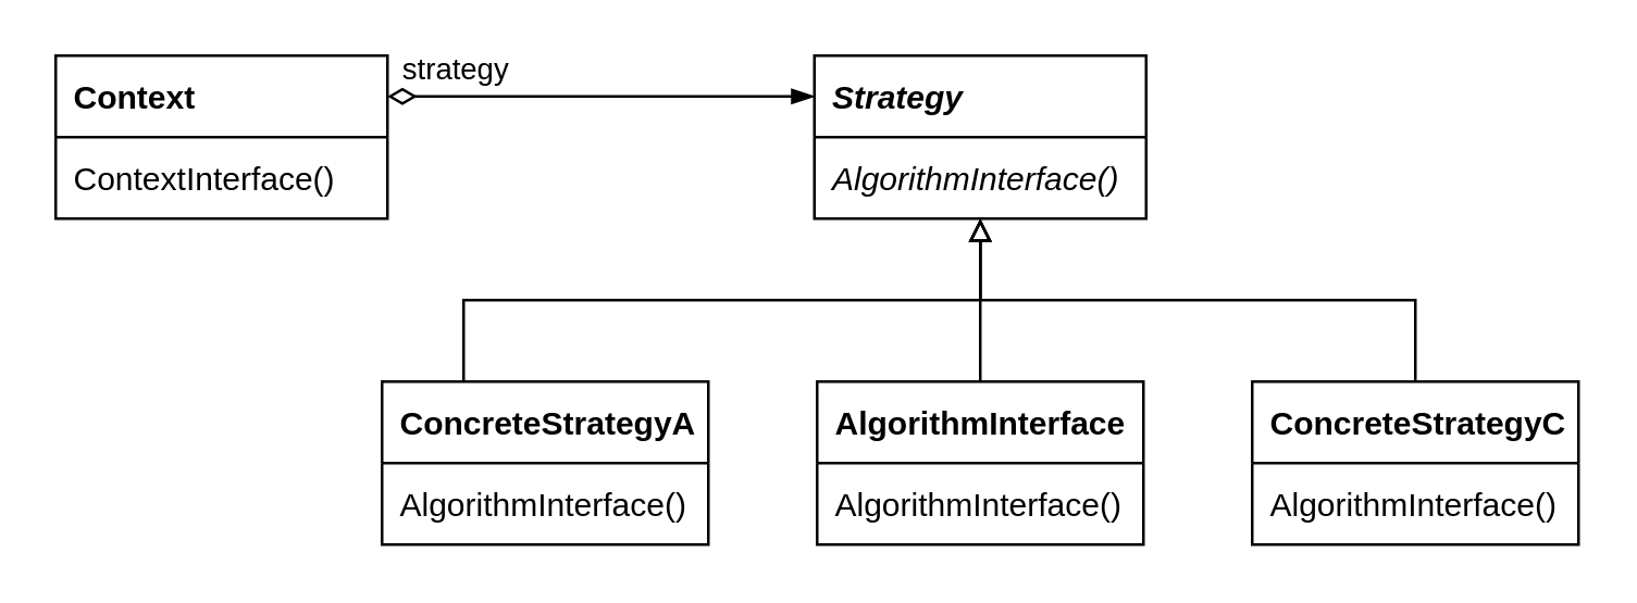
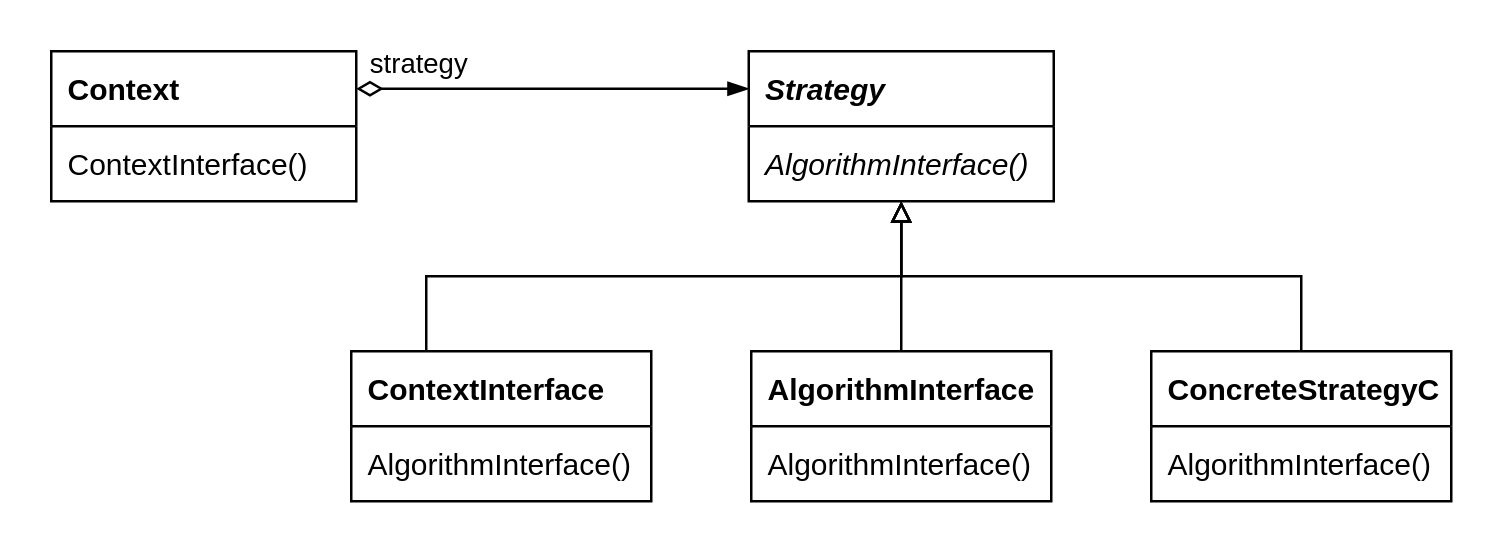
- <mxCell id="6" value="ConcreteStrategyA" style="swimlane;fontStyle=1;childLayout=stackLayout;horizontal=1;startSize=30;fillColor=none;horizontalStack=0;resizeParent=1;resizeParentMax=0;resizeLast=0;collapsible=0;marginBottom=0;fontSize=12;swimlaneHead=1;swimlaneBody=1;connectable=1;allowArrows=1;dropTarget=1;align=left;spacingLeft=5;" parent="1" vertex="1"><mxGeometry x="140" y="140" width="120" height="60" as="geometry"><mxRectangle x="245" y="370" width="90" height="26" as="alternateBounds" /></mxGeometry></mxCell>
+ <mxCell id="6" value="ContextInterface" style="swimlane;fontStyle=1;childLayout=stackLayout;horizontal=1;startSize=30;fillColor=none;horizontalStack=0;resizeParent=1;resizeParentMax=0;resizeLast=0;collapsible=0;marginBottom=0;fontSize=12;swimlaneHead=1;swimlaneBody=1;connectable=1;allowArrows=1;dropTarget=1;align=left;spacingLeft=5;" parent="1" vertex="1"><mxGeometry x="140" y="140" width="120" height="60" as="geometry"><mxRectangle x="245" y="370" width="90" height="26" as="alternateBounds" /></mxGeometry></mxCell>
